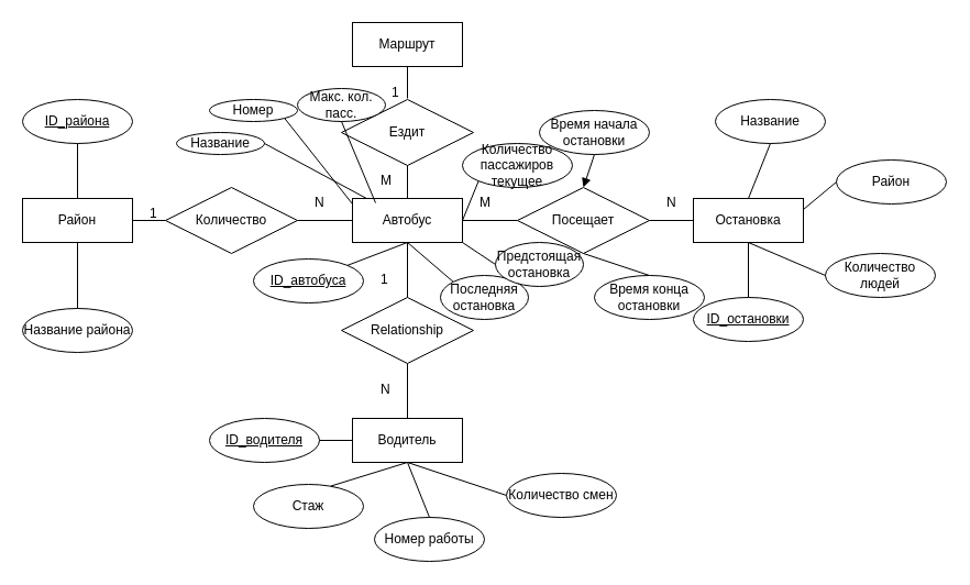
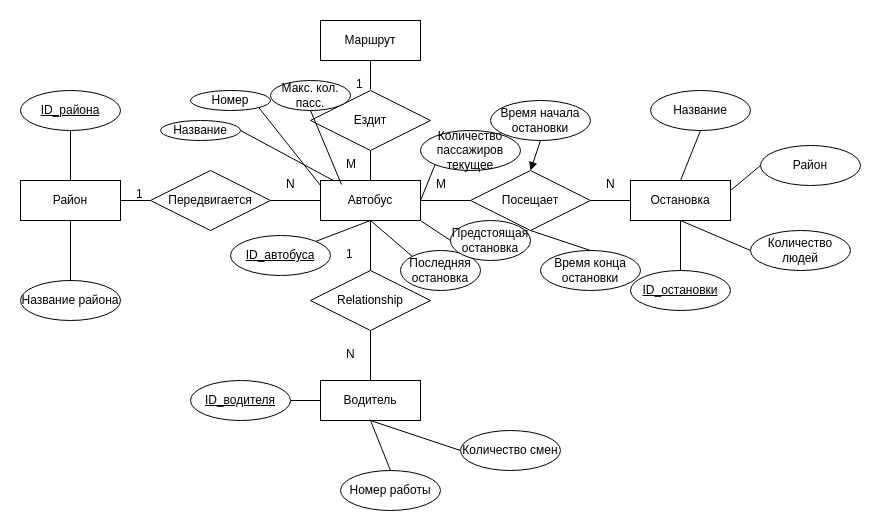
- <mxCell id="23" value="Количество" style="shape=rhombus;perimeter=rhombusPerimeter;whiteSpace=wrap;html=1;align=center;" vertex="1" parent="1"><mxGeometry x="150" y="170" width="120" height="60" as="geometry" /></mxCell>
+ <mxCell id="23" value="Передвигается" style="shape=rhombus;perimeter=rhombusPerimeter;whiteSpace=wrap;html=1;align=center;" vertex="1" parent="1"><mxGeometry x="150" y="170" width="120" height="60" as="geometry" /></mxCell>
- <mxCell id="37" value="" style="endArrow=none;html=1;rounded=0;exitX=0.702;exitY=0.04;exitDx=0;exitDy=0;exitPerimeter=0;entryX=0.5;entryY=1;entryDx=0;entryDy=0;" edge="1" parent="1" source="33" target="11"><mxGeometry relative="1" as="geometry"><mxPoint x="300" y="410" as="sourcePoint" /><mxPoint x="330" y="410" as="targetPoint" /></mxGeometry></mxCell>
- <mxCell id="33" value="Стаж" style="ellipse;whiteSpace=wrap;html=1;align=center;" vertex="1" parent="1"><mxGeometry x="230" y="440" width="100" height="40" as="geometry" /></mxCell>
